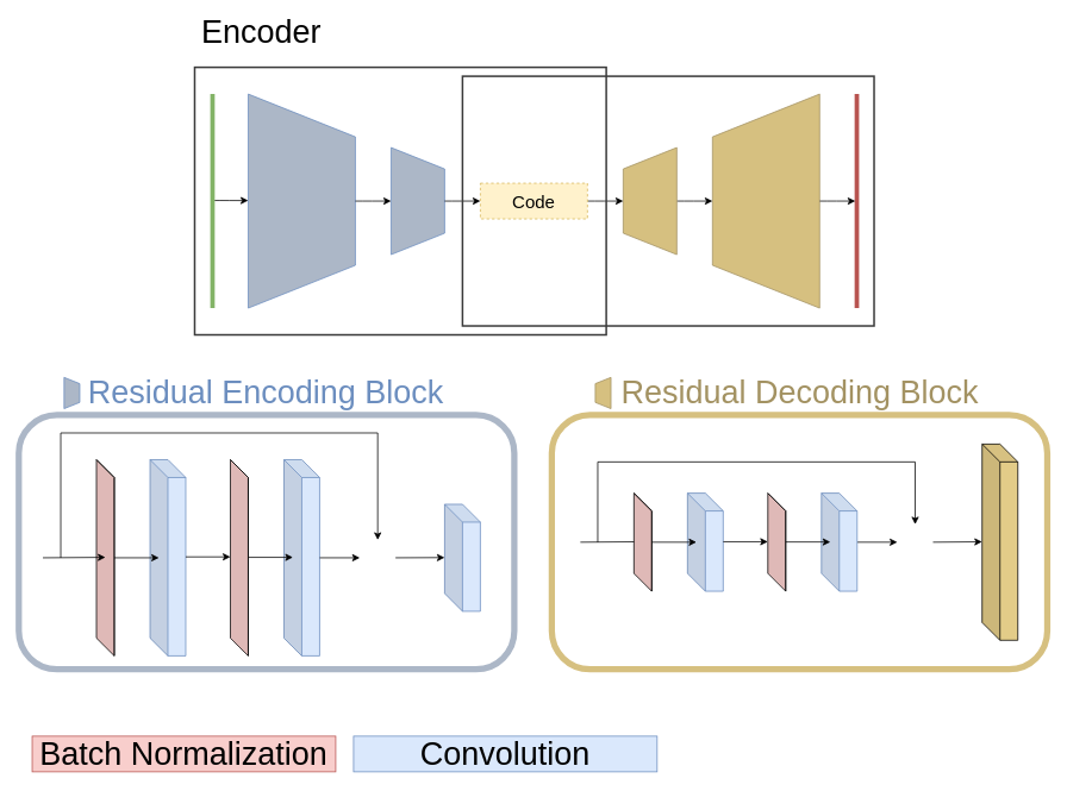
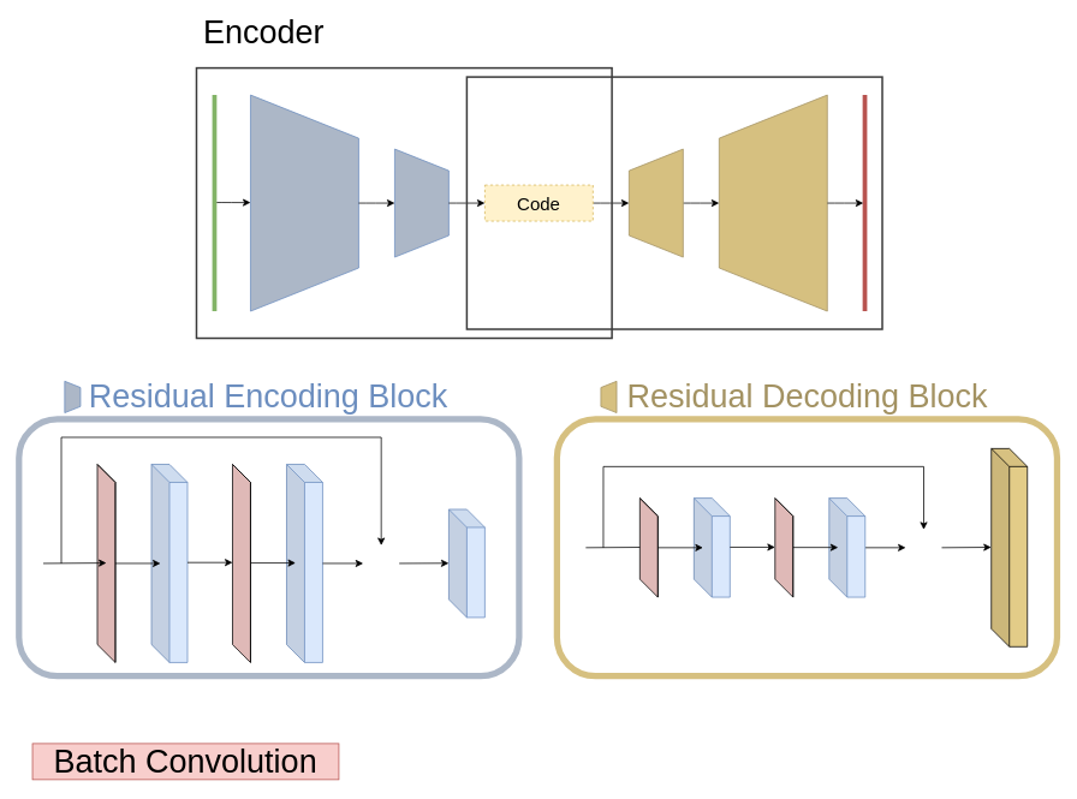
- <mxCell id="18" value="Batch Normalization" style="text;html=1;strokeColor=#b85450;fillColor=#f8cecc;align=center;verticalAlign=middle;whiteSpace=wrap;rounded=0;fontSize=36;" vertex="1" parent="17"><mxGeometry width="340" height="40" as="geometry" /></mxCell>
+ <mxCell id="18" value="Batch Convolution" style="text;html=1;strokeColor=#b85450;fillColor=#f8cecc;align=center;verticalAlign=middle;whiteSpace=wrap;rounded=0;fontSize=36;" vertex="1" parent="17"><mxGeometry width="340" height="40" as="geometry" /></mxCell>
- <mxCell id="19" value="Convolution" style="text;html=1;strokeColor=#6c8ebf;fillColor=#dae8fc;align=center;verticalAlign=middle;whiteSpace=wrap;rounded=0;fontSize=36;" vertex="1" parent="17"><mxGeometry x="360" width="340" height="40" as="geometry" /></mxCell>
